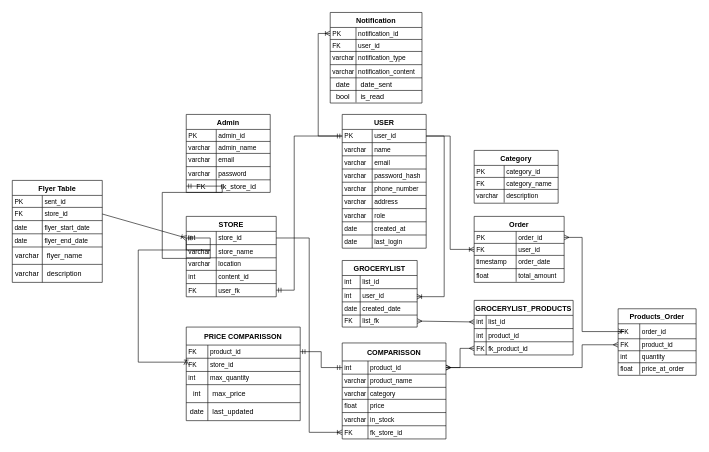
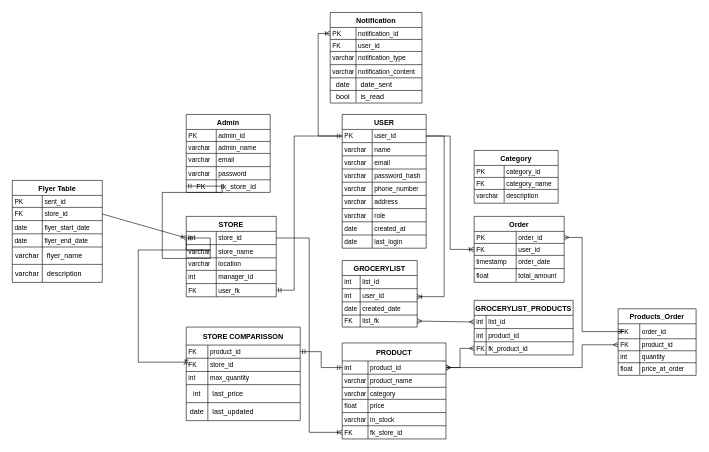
- <mxCell id="74" value="content_id" style="shape=partialRectangle;connectable=0;fillColor=none;top=0;left=0;bottom=0;right=0;align=left;spacingLeft=2;overflow=hidden;fontSize=11;" parent="72" vertex="1"><mxGeometry x="50" width="100" height="22" as="geometry"><mxRectangle width="100" height="22" as="alternateBounds" /></mxGeometry></mxCell>
+ <mxCell id="74" value="manager_id" style="shape=partialRectangle;connectable=0;fillColor=none;top=0;left=0;bottom=0;right=0;align=left;spacingLeft=2;overflow=hidden;fontSize=11;" parent="72" vertex="1"><mxGeometry x="50" width="100" height="22" as="geometry"><mxRectangle width="100" height="22" as="alternateBounds" /></mxGeometry></mxCell>
- <mxCell id="152" value="PRICE COMPARISSON" style="shape=table;startSize=30;container=1;collapsible=0;childLayout=tableLayout;fixedRows=1;rowLines=1;fontStyle=1;align=center;resizeLast=1;" parent="1" vertex="1"><mxGeometry x="310" y="544.5" width="190.0" height="156" as="geometry" /></mxCell>
+ <mxCell id="152" value="STORE COMPARISSON" style="shape=table;startSize=30;container=1;collapsible=0;childLayout=tableLayout;fixedRows=1;rowLines=1;fontStyle=1;align=center;resizeLast=1;" parent="1" vertex="1"><mxGeometry x="310" y="544.5" width="190.0" height="156" as="geometry" /></mxCell>
- <mxCell id="43" value="COMPARISSON" style="shape=table;startSize=30;container=1;collapsible=0;childLayout=tableLayout;fixedRows=1;rowLines=1;fontStyle=1;align=center;resizeLast=1;" parent="1" vertex="1"><mxGeometry x="570" y="571" width="173" height="160" as="geometry" /></mxCell>
+ <mxCell id="43" value="PRODUCT" style="shape=table;startSize=30;container=1;collapsible=0;childLayout=tableLayout;fixedRows=1;rowLines=1;fontStyle=1;align=center;resizeLast=1;" parent="1" vertex="1"><mxGeometry x="570" y="571" width="173" height="160" as="geometry" /></mxCell>
- <mxCell id="164" value="max_price" style="shape=partialRectangle;connectable=0;fillColor=none;top=0;left=0;bottom=0;right=0;align=left;spacingLeft=6;overflow=hidden;" parent="162" vertex="1"><mxGeometry x="36" width="154.0" height="30" as="geometry"><mxRectangle width="154.0" height="30" as="alternateBounds" /></mxGeometry></mxCell>
+ <mxCell id="164" value="last_price" style="shape=partialRectangle;connectable=0;fillColor=none;top=0;left=0;bottom=0;right=0;align=left;spacingLeft=6;overflow=hidden;" parent="162" vertex="1"><mxGeometry x="36" width="154.0" height="30" as="geometry"><mxRectangle width="154.0" height="30" as="alternateBounds" /></mxGeometry></mxCell>
